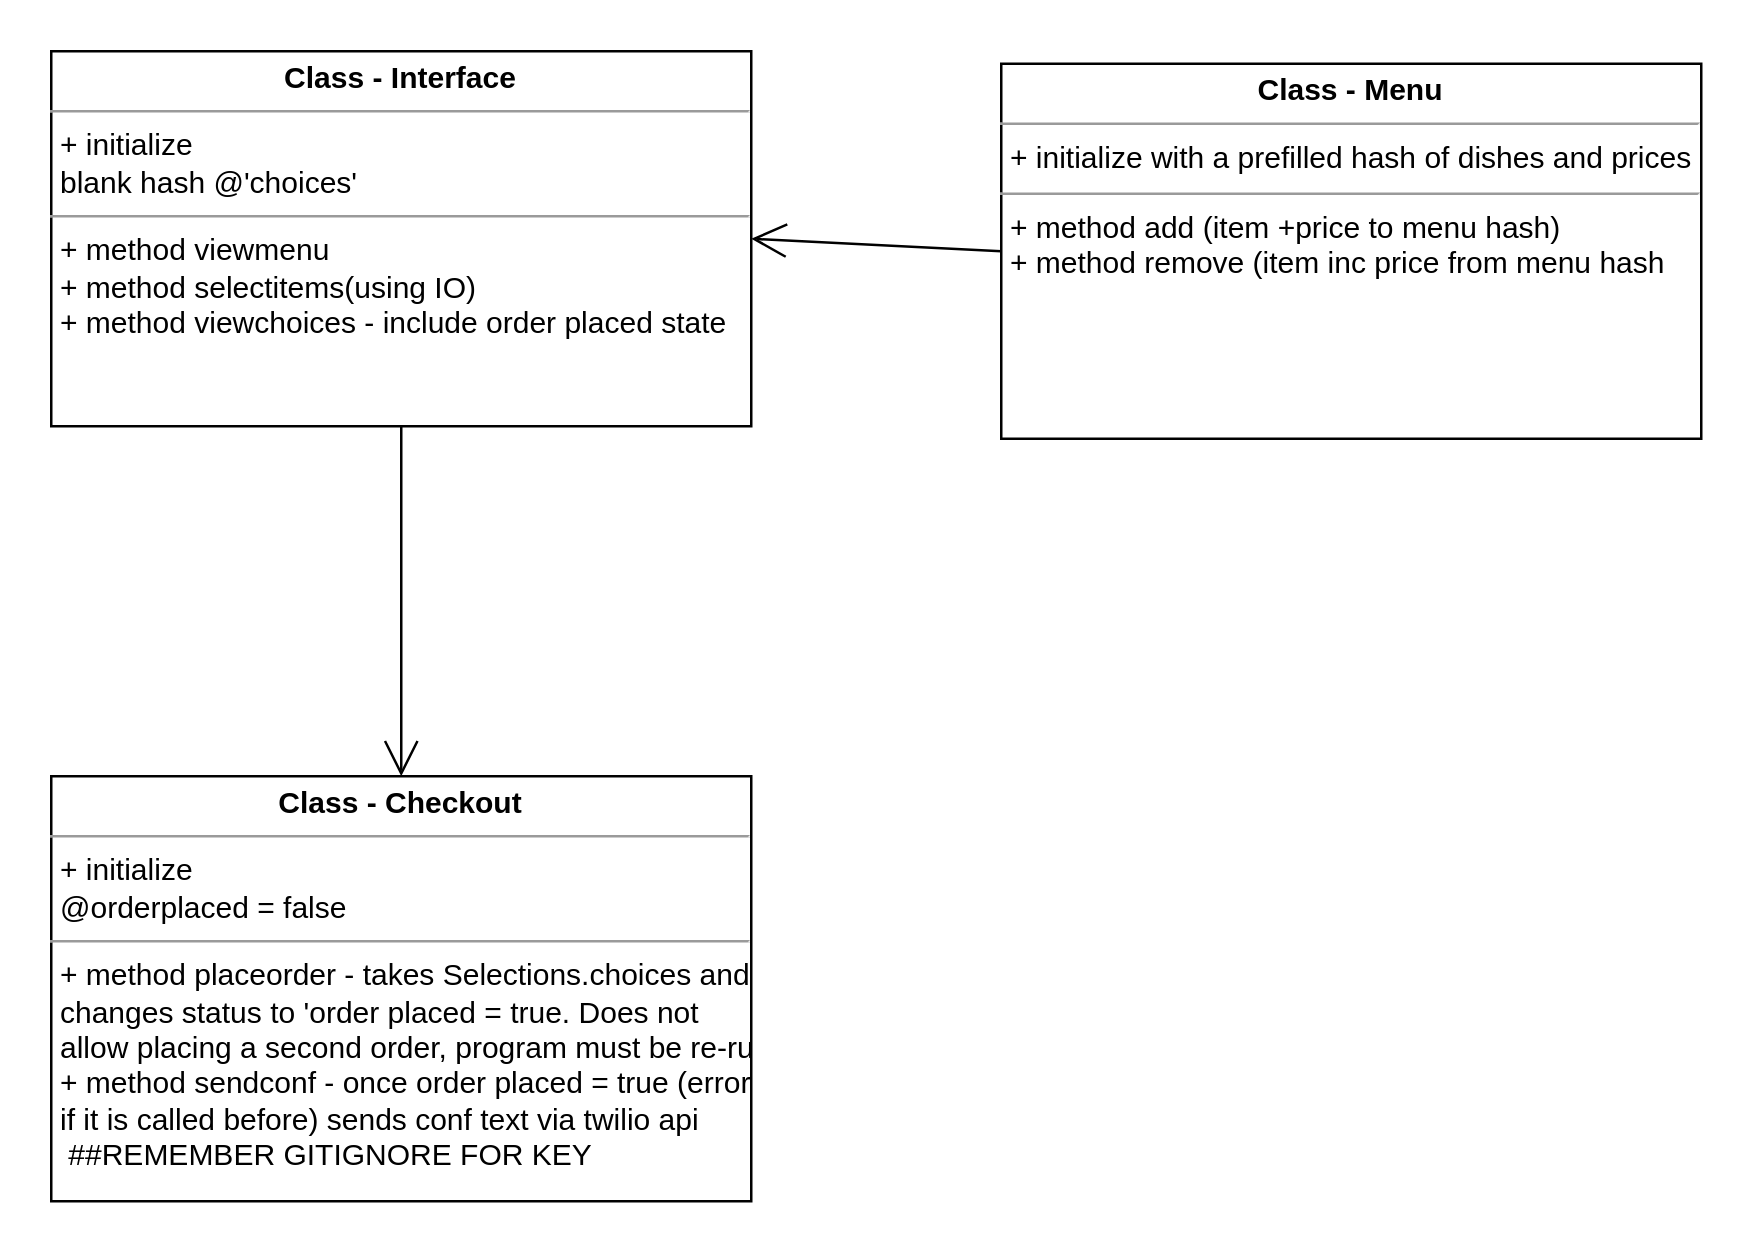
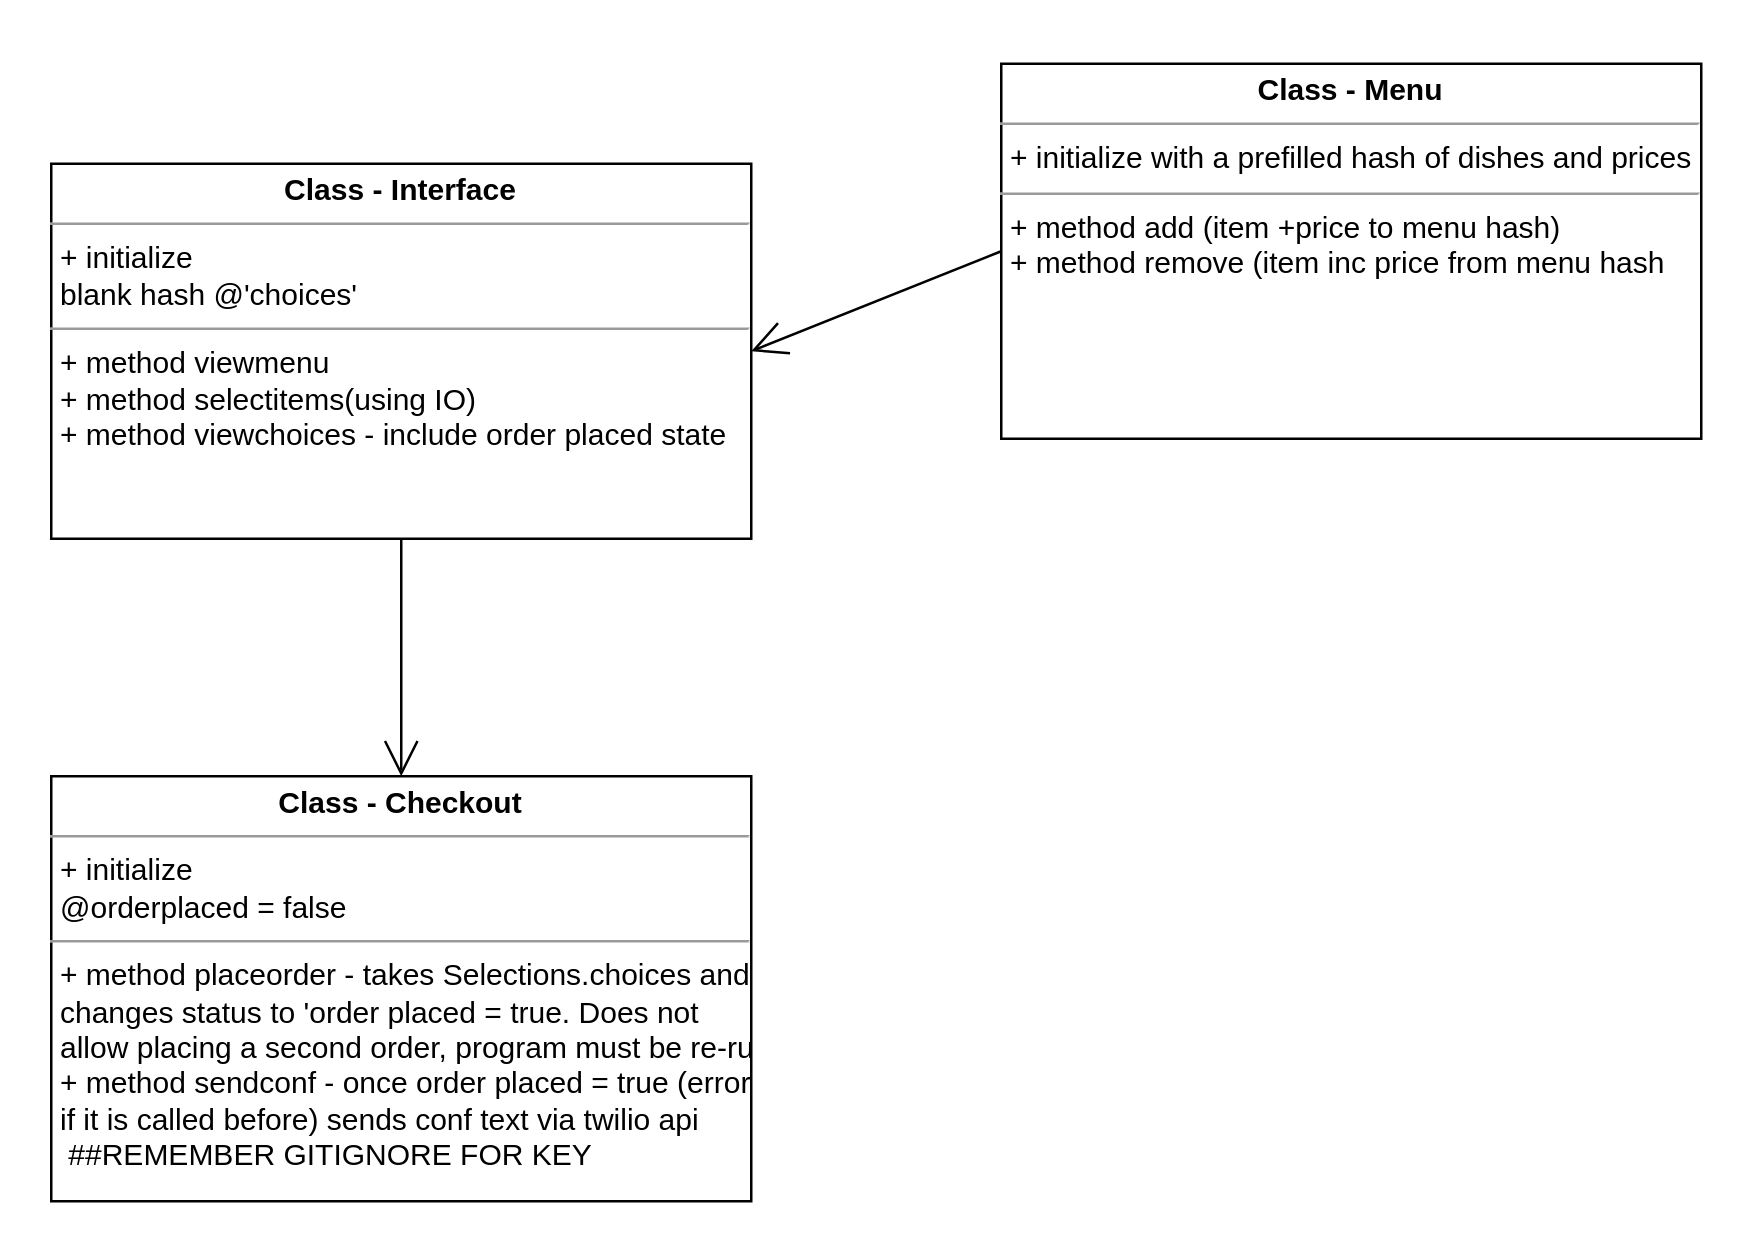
- <mxCell id="4" value="&lt;p style=&quot;margin:0px;margin-top:4px;text-align:center;&quot;&gt;&lt;b&gt;Class - Interface&lt;/b&gt;&lt;/p&gt;&lt;hr size=&quot;1&quot;&gt;&lt;p style=&quot;margin:0px;margin-left:4px;&quot;&gt;+ initialize&amp;nbsp;&lt;/p&gt;&lt;p style=&quot;margin:0px;margin-left:4px;&quot;&gt;blank hash @'choices'&lt;/p&gt;&lt;hr size=&quot;1&quot;&gt;&lt;p style=&quot;margin:0px;margin-left:4px;&quot;&gt;+ method viewmenu&lt;/p&gt;&lt;p style=&quot;margin:0px;margin-left:4px;&quot;&gt;+ method selectitems(using IO)&lt;/p&gt;&lt;p style=&quot;margin:0px;margin-left:4px;&quot;&gt;+ method viewchoices - include order placed state&lt;/p&gt;" style="verticalAlign=top;align=left;overflow=fill;fontSize=12;fontFamily=Helvetica;html=1;" vertex="1" parent="1"><mxGeometry x="20" y="20" width="280" height="150" as="geometry" /></mxCell>
+ <mxCell id="4" value="&lt;p style=&quot;margin:0px;margin-top:4px;text-align:center;&quot;&gt;&lt;b&gt;Class - Interface&lt;/b&gt;&lt;/p&gt;&lt;hr size=&quot;1&quot;&gt;&lt;p style=&quot;margin:0px;margin-left:4px;&quot;&gt;+ initialize&amp;nbsp;&lt;/p&gt;&lt;p style=&quot;margin:0px;margin-left:4px;&quot;&gt;blank hash @'choices'&lt;/p&gt;&lt;hr size=&quot;1&quot;&gt;&lt;p style=&quot;margin:0px;margin-left:4px;&quot;&gt;+ method viewmenu&lt;/p&gt;&lt;p style=&quot;margin:0px;margin-left:4px;&quot;&gt;+ method selectitems(using IO)&lt;/p&gt;&lt;p style=&quot;margin:0px;margin-left:4px;&quot;&gt;+ method viewchoices - include order placed state&lt;/p&gt;" style="verticalAlign=top;align=left;overflow=fill;fontSize=12;fontFamily=Helvetica;html=1;" vertex="1" parent="1"><mxGeometry x="20" y="65" width="280" height="150" as="geometry" /></mxCell>
